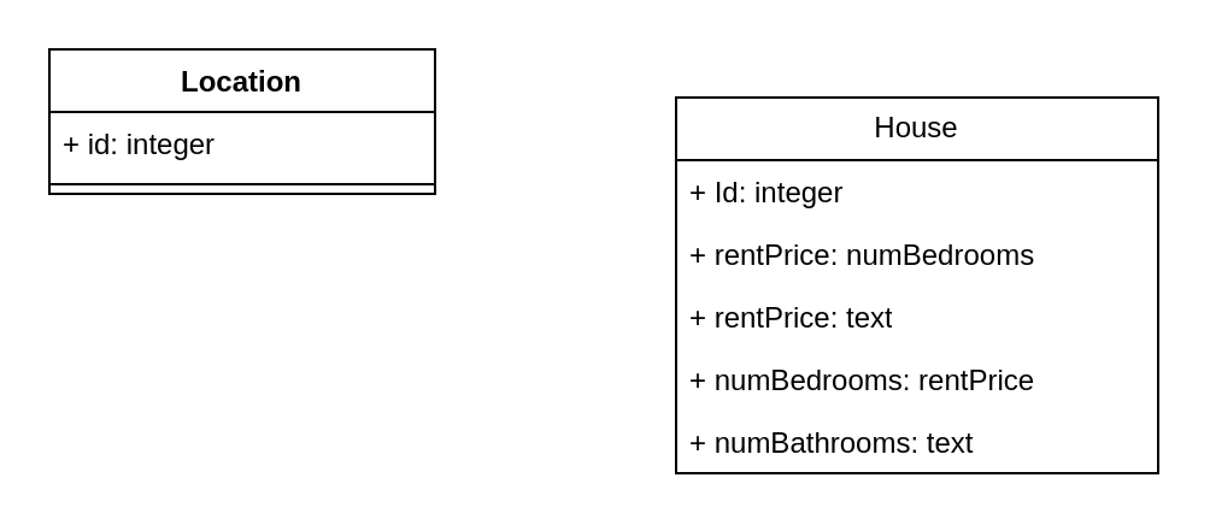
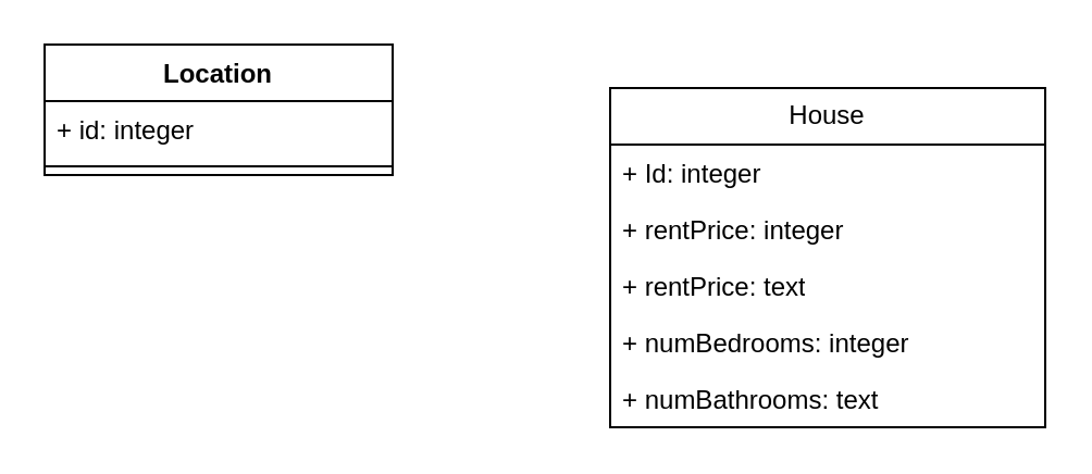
- <mxCell id="4" value="+ rentPrice: numBedrooms" style="text;strokeColor=none;fillColor=none;align=left;verticalAlign=top;spacingLeft=4;spacingRight=4;overflow=hidden;rotatable=0;points=[[0,0.5],[1,0.5]];portConstraint=eastwest;whiteSpace=wrap;html=1;" vertex="1" parent="2"><mxGeometry y="52" width="200" height="26" as="geometry" /></mxCell>
+ <mxCell id="4" value="+ rentPrice: integer" style="text;strokeColor=none;fillColor=none;align=left;verticalAlign=top;spacingLeft=4;spacingRight=4;overflow=hidden;rotatable=0;points=[[0,0.5],[1,0.5]];portConstraint=eastwest;whiteSpace=wrap;html=1;" vertex="1" parent="2"><mxGeometry y="52" width="200" height="26" as="geometry" /></mxCell>
- <mxCell id="6" value="+ numBedrooms: rentPrice" style="text;strokeColor=none;fillColor=none;align=left;verticalAlign=top;spacingLeft=4;spacingRight=4;overflow=hidden;rotatable=0;points=[[0,0.5],[1,0.5]];portConstraint=eastwest;whiteSpace=wrap;html=1;" vertex="1" parent="2"><mxGeometry y="104" width="200" height="26" as="geometry" /></mxCell>
+ <mxCell id="6" value="+ numBedrooms: integer" style="text;strokeColor=none;fillColor=none;align=left;verticalAlign=top;spacingLeft=4;spacingRight=4;overflow=hidden;rotatable=0;points=[[0,0.5],[1,0.5]];portConstraint=eastwest;whiteSpace=wrap;html=1;" vertex="1" parent="2"><mxGeometry y="104" width="200" height="26" as="geometry" /></mxCell>
